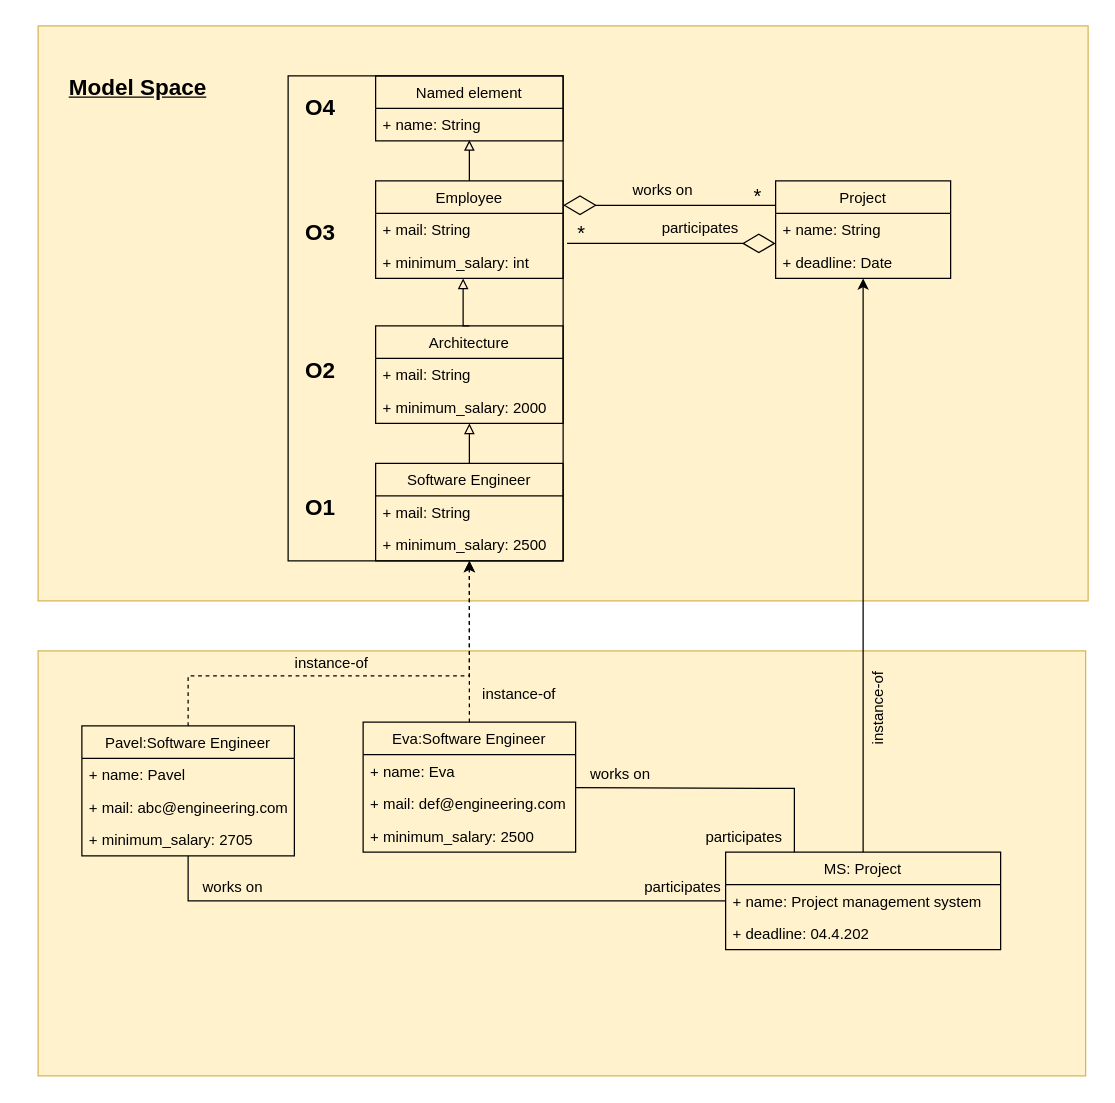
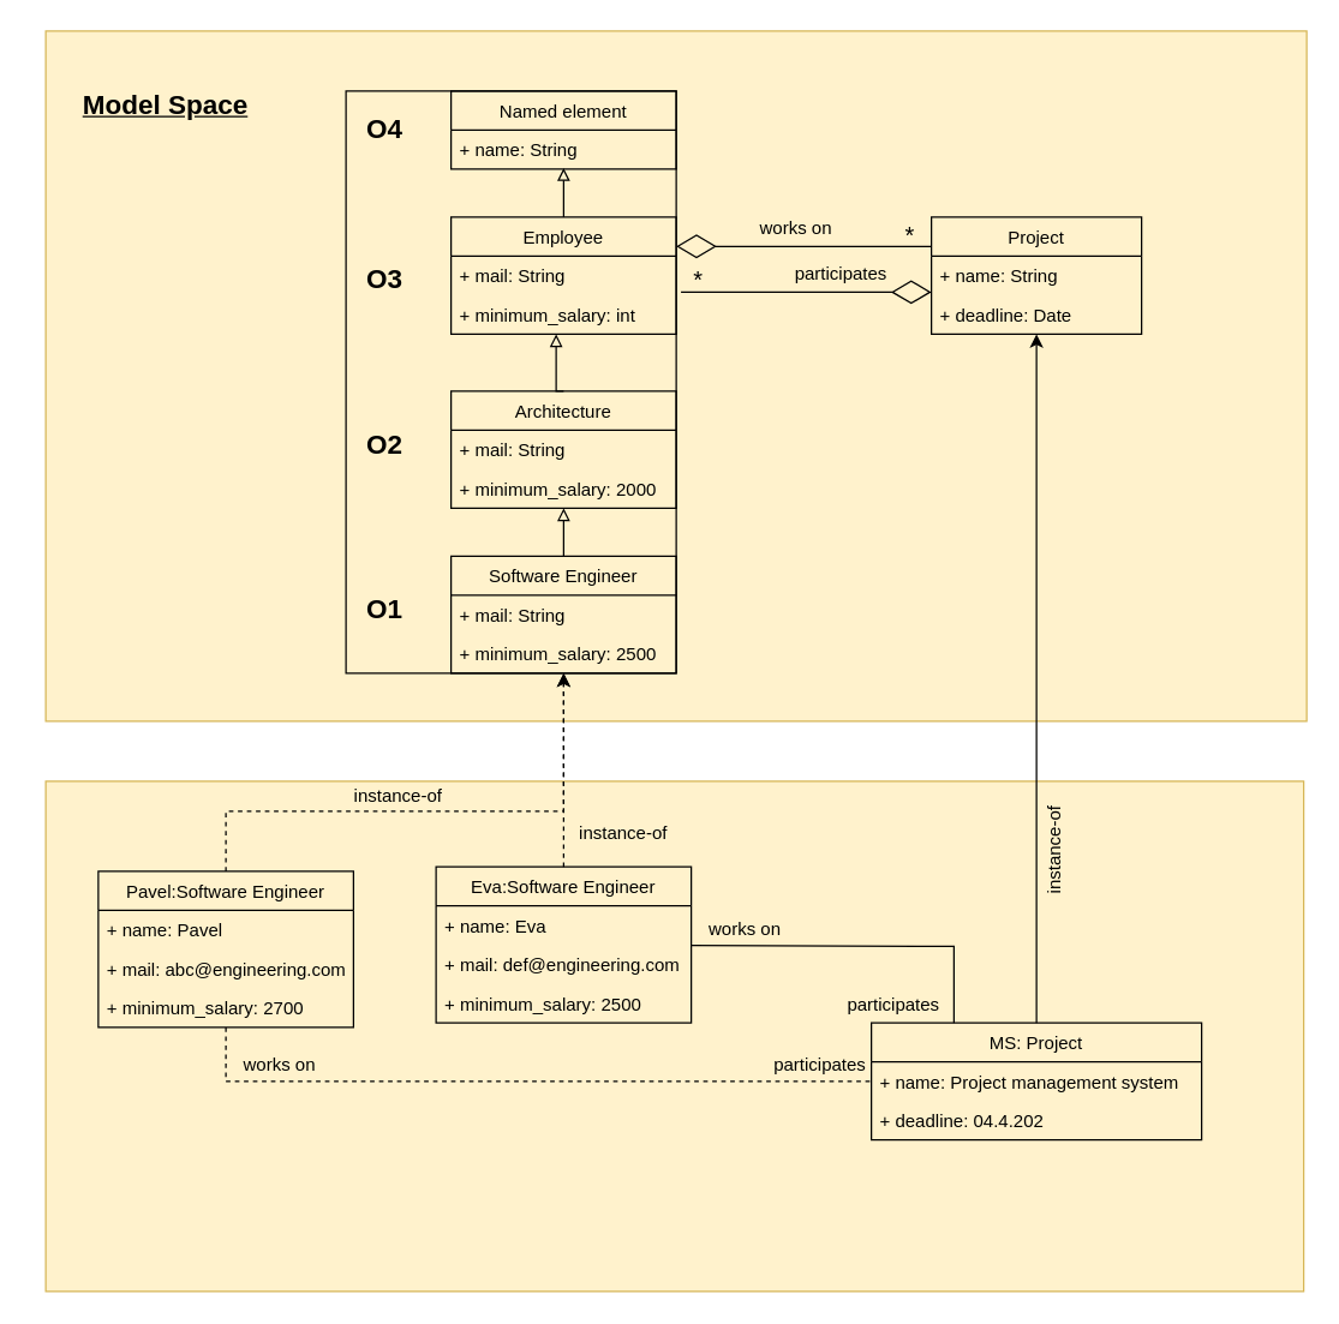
- <mxCell id="22" value="+ minimum_salary: 2705" style="text;strokeColor=none;fillColor=none;align=left;verticalAlign=top;spacingLeft=4;spacingRight=4;overflow=hidden;rotatable=0;points=[[0,0.5],[1,0.5]];portConstraint=eastwest;" parent="19" vertex="1"><mxGeometry y="78" width="170" height="26" as="geometry" /></mxCell>
+ <mxCell id="22" value="+ minimum_salary: 2700" style="text;strokeColor=none;fillColor=none;align=left;verticalAlign=top;spacingLeft=4;spacingRight=4;overflow=hidden;rotatable=0;points=[[0,0.5],[1,0.5]];portConstraint=eastwest;" parent="19" vertex="1"><mxGeometry y="78" width="170" height="26" as="geometry" /></mxCell>
- <mxCell id="18" style="edgeStyle=orthogonalEdgeStyle;rounded=0;orthogonalLoop=1;jettySize=auto;html=1;endArrow=none;endFill=0;" parent="1" source="19" target="43" edge="1"><mxGeometry relative="1" as="geometry" /></mxCell>
+ <mxCell id="18" style="edgeStyle=orthogonalEdgeStyle;rounded=0;orthogonalLoop=1;jettySize=auto;html=1;endArrow=none;endFill=0;dashed=1;" parent="1" source="19" target="43" edge="1"><mxGeometry relative="1" as="geometry" /></mxCell>
